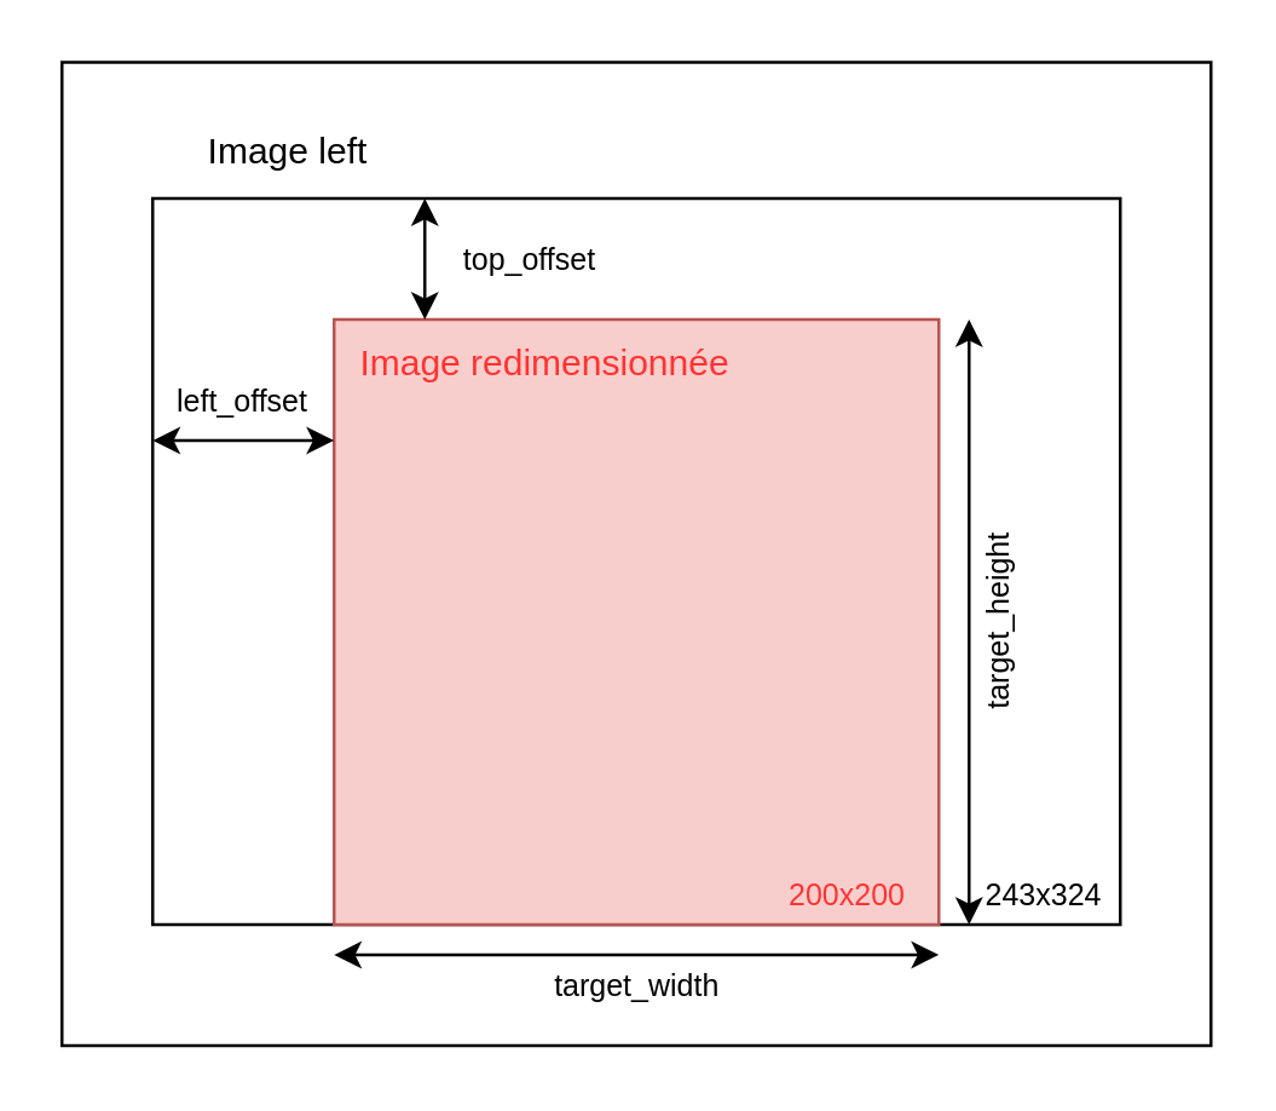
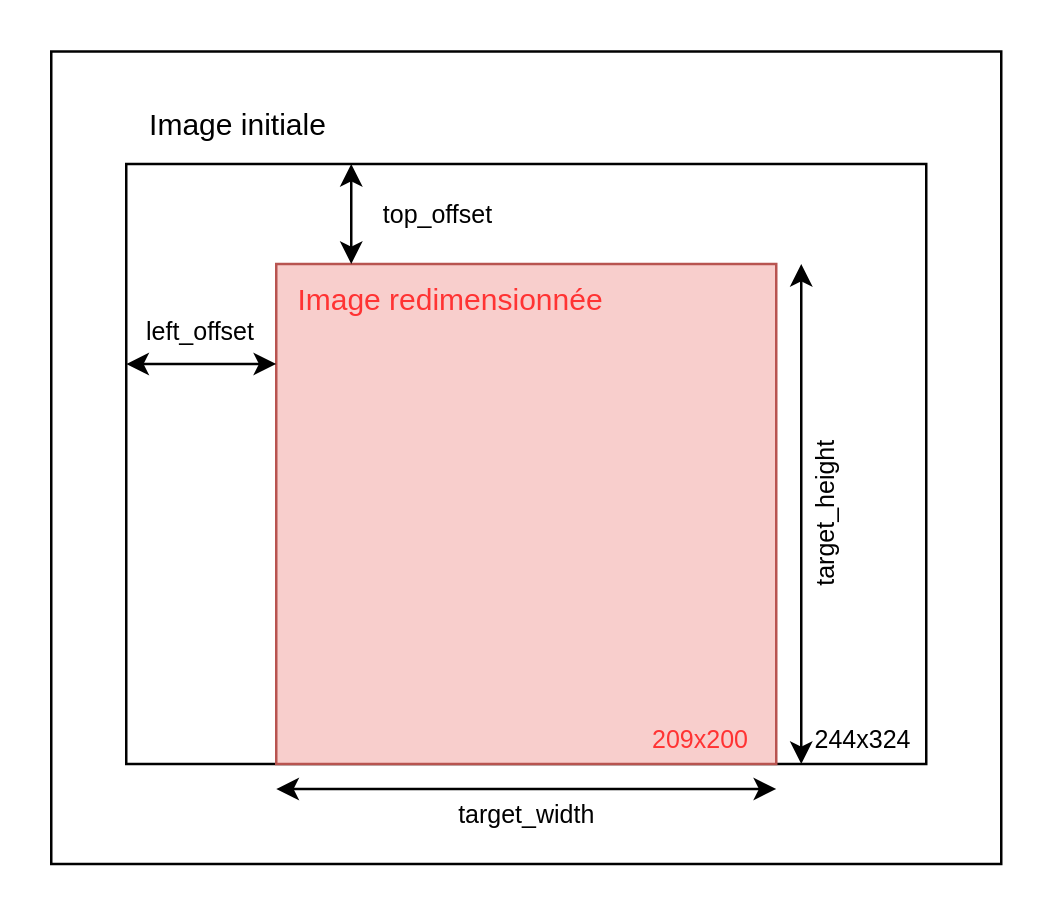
- <mxCell id="5" value="Image left" style="text;html=1;strokeColor=none;fillColor=none;align=center;verticalAlign=middle;whiteSpace=wrap;rounded=0;" parent="1" vertex="1"><mxGeometry x="50" y="35" width="90" height="30" as="geometry" /></mxCell>
+ <mxCell id="5" value="Image initiale" style="text;html=1;strokeColor=none;fillColor=none;align=center;verticalAlign=middle;whiteSpace=wrap;rounded=0;" parent="1" vertex="1"><mxGeometry x="50" y="35" width="90" height="30" as="geometry" /></mxCell>
- <mxCell id="7" value="&lt;font style=&quot;font-size: 10px;&quot; color=&quot;#ff3333&quot;&gt;200x200&lt;/font&gt;" style="text;html=1;strokeColor=none;fillColor=none;align=center;verticalAlign=middle;whiteSpace=wrap;rounded=0;" parent="1" vertex="1"><mxGeometry x="250" y="285" width="60" height="20" as="geometry" /></mxCell>
+ <mxCell id="7" value="&lt;font style=&quot;font-size: 10px;&quot; color=&quot;#ff3333&quot;&gt;209x200&lt;/font&gt;" style="text;html=1;strokeColor=none;fillColor=none;align=center;verticalAlign=middle;whiteSpace=wrap;rounded=0;" parent="1" vertex="1"><mxGeometry x="250" y="285" width="60" height="20" as="geometry" /></mxCell>
- <mxCell id="6" value="&lt;font style=&quot;font-size: 10px;&quot;&gt;243x324&lt;/font&gt;" style="text;html=1;strokeColor=none;fillColor=none;align=center;verticalAlign=middle;whiteSpace=wrap;rounded=0;" parent="1" vertex="1"><mxGeometry x="320" y="285" width="50" height="20" as="geometry" /></mxCell>
+ <mxCell id="6" value="&lt;font style=&quot;font-size: 10px;&quot;&gt;244x324&lt;/font&gt;" style="text;html=1;strokeColor=none;fillColor=none;align=center;verticalAlign=middle;whiteSpace=wrap;rounded=0;" parent="1" vertex="1"><mxGeometry x="320" y="285" width="50" height="20" as="geometry" /></mxCell>
